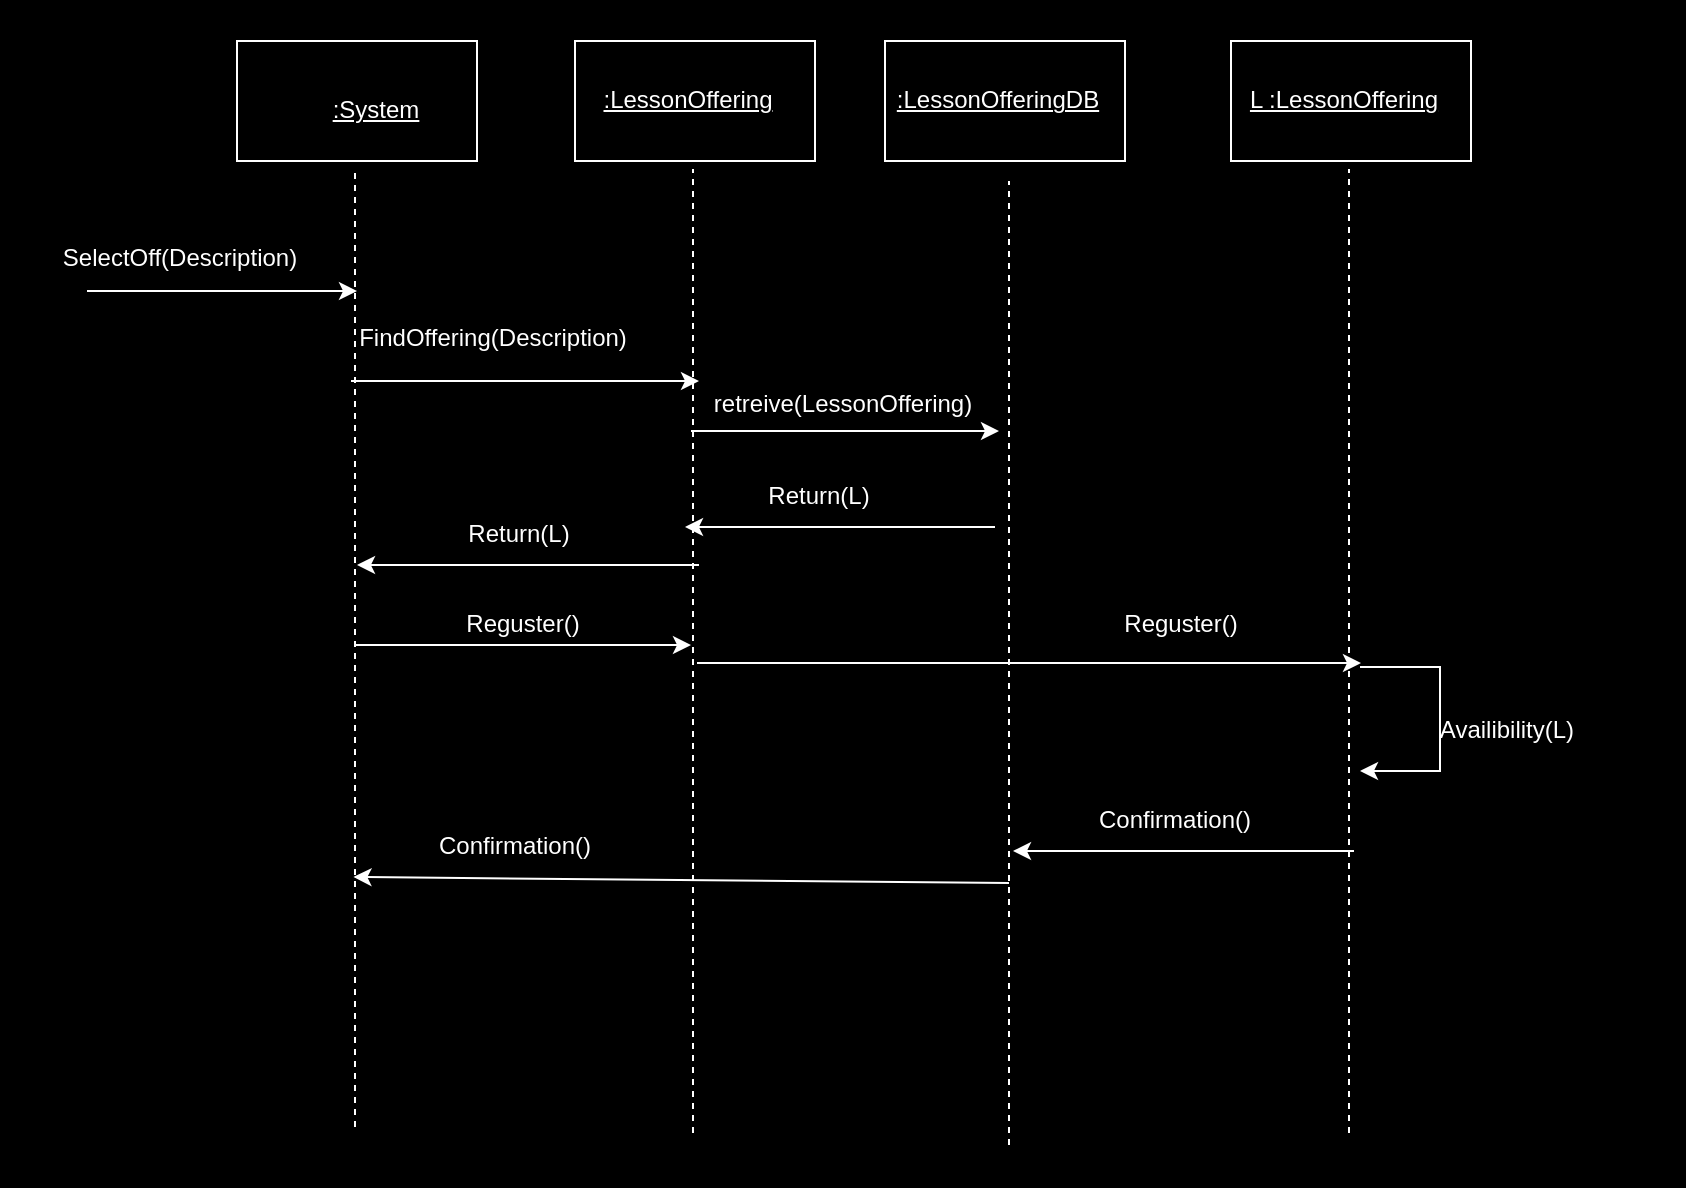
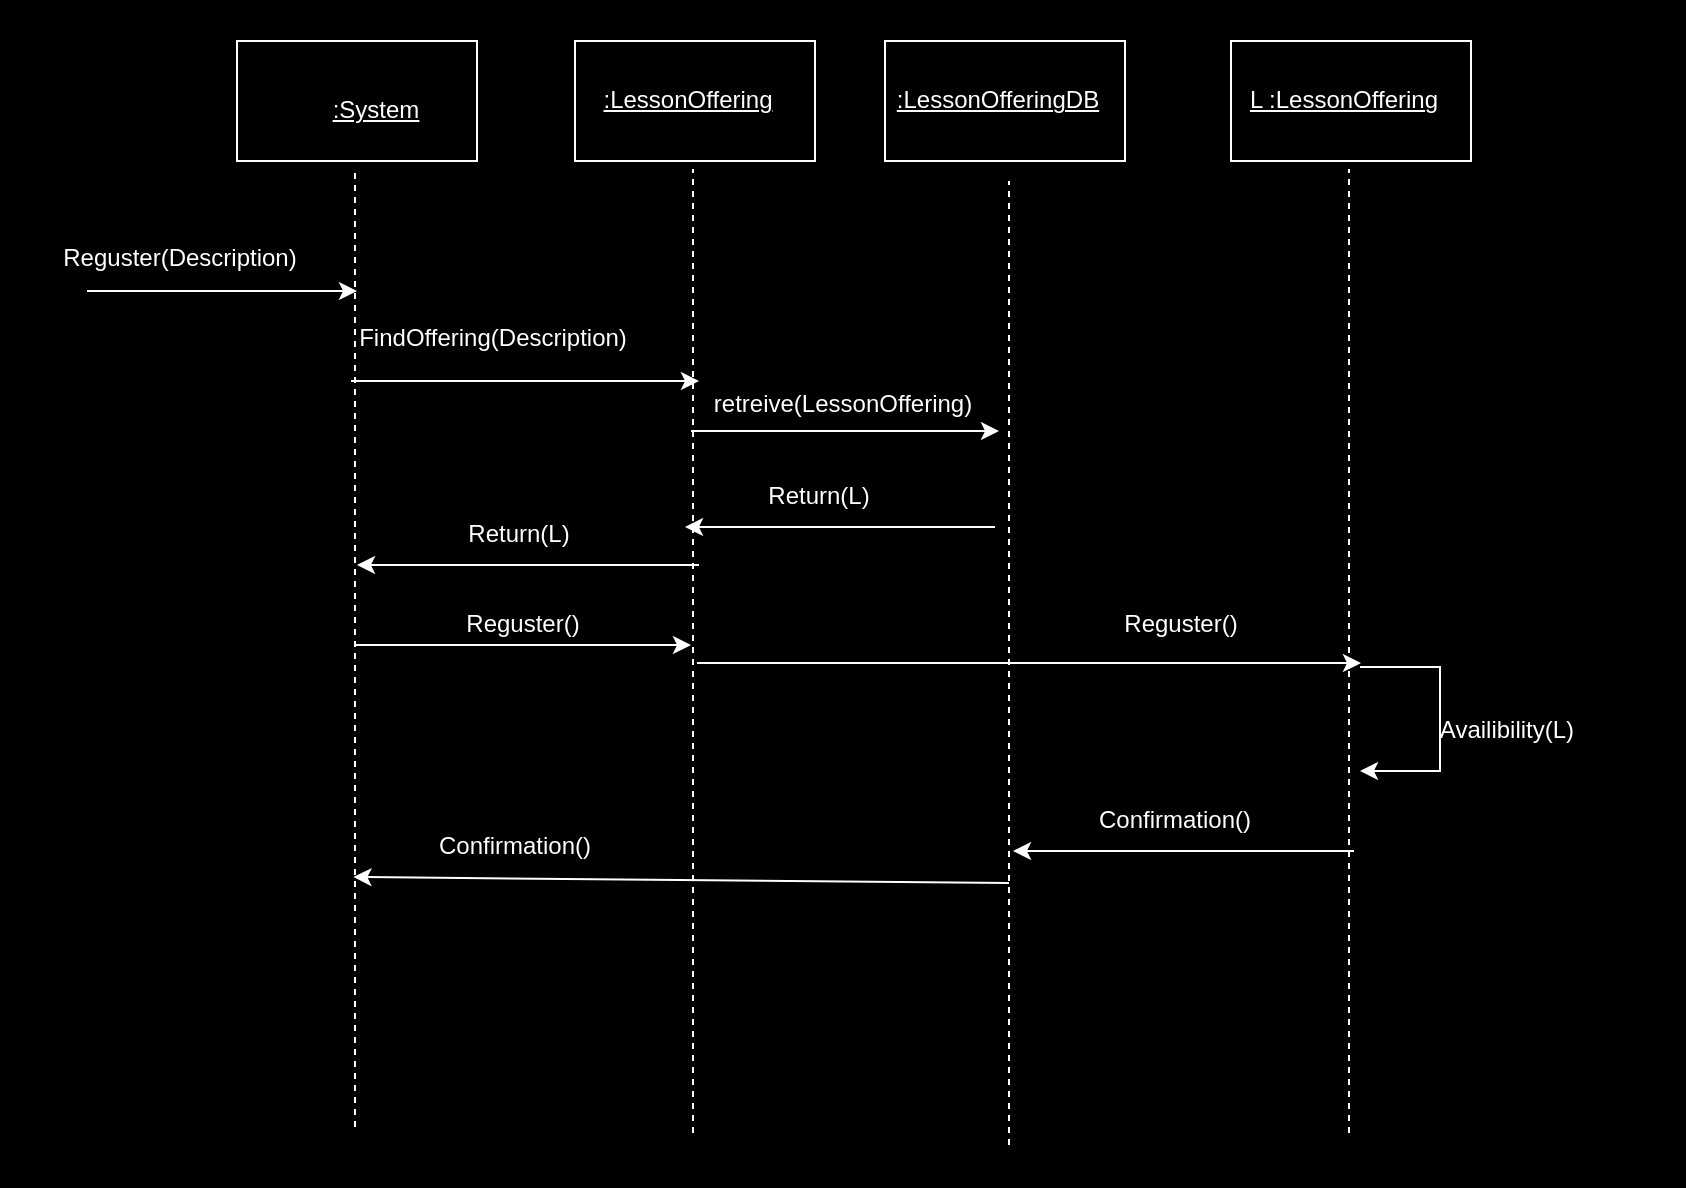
- <mxCell id="7" value="&lt;font color=&quot;#ffffff&quot;&gt;SelectOff(Description)&lt;/font&gt;" style="text;html=1;align=center;verticalAlign=middle;whiteSpace=wrap;rounded=0;" vertex="1" parent="1"><mxGeometry x="20" y="114" width="140" height="30" as="geometry" /></mxCell>
+ <mxCell id="7" value="&lt;font color=&quot;#ffffff&quot;&gt;Reguster(Description)&lt;/font&gt;" style="text;html=1;align=center;verticalAlign=middle;whiteSpace=wrap;rounded=0;" vertex="1" parent="1"><mxGeometry x="20" y="114" width="140" height="30" as="geometry" /></mxCell>
- <mxCell id="3" value="Con" style="text;html=1;align=center;verticalAlign=middle;whiteSpace=wrap;rounded=0;" vertex="1" parent="1"><mxGeometry x="78" y="114" width="60" height="30" as="geometry" /></mxCell>
